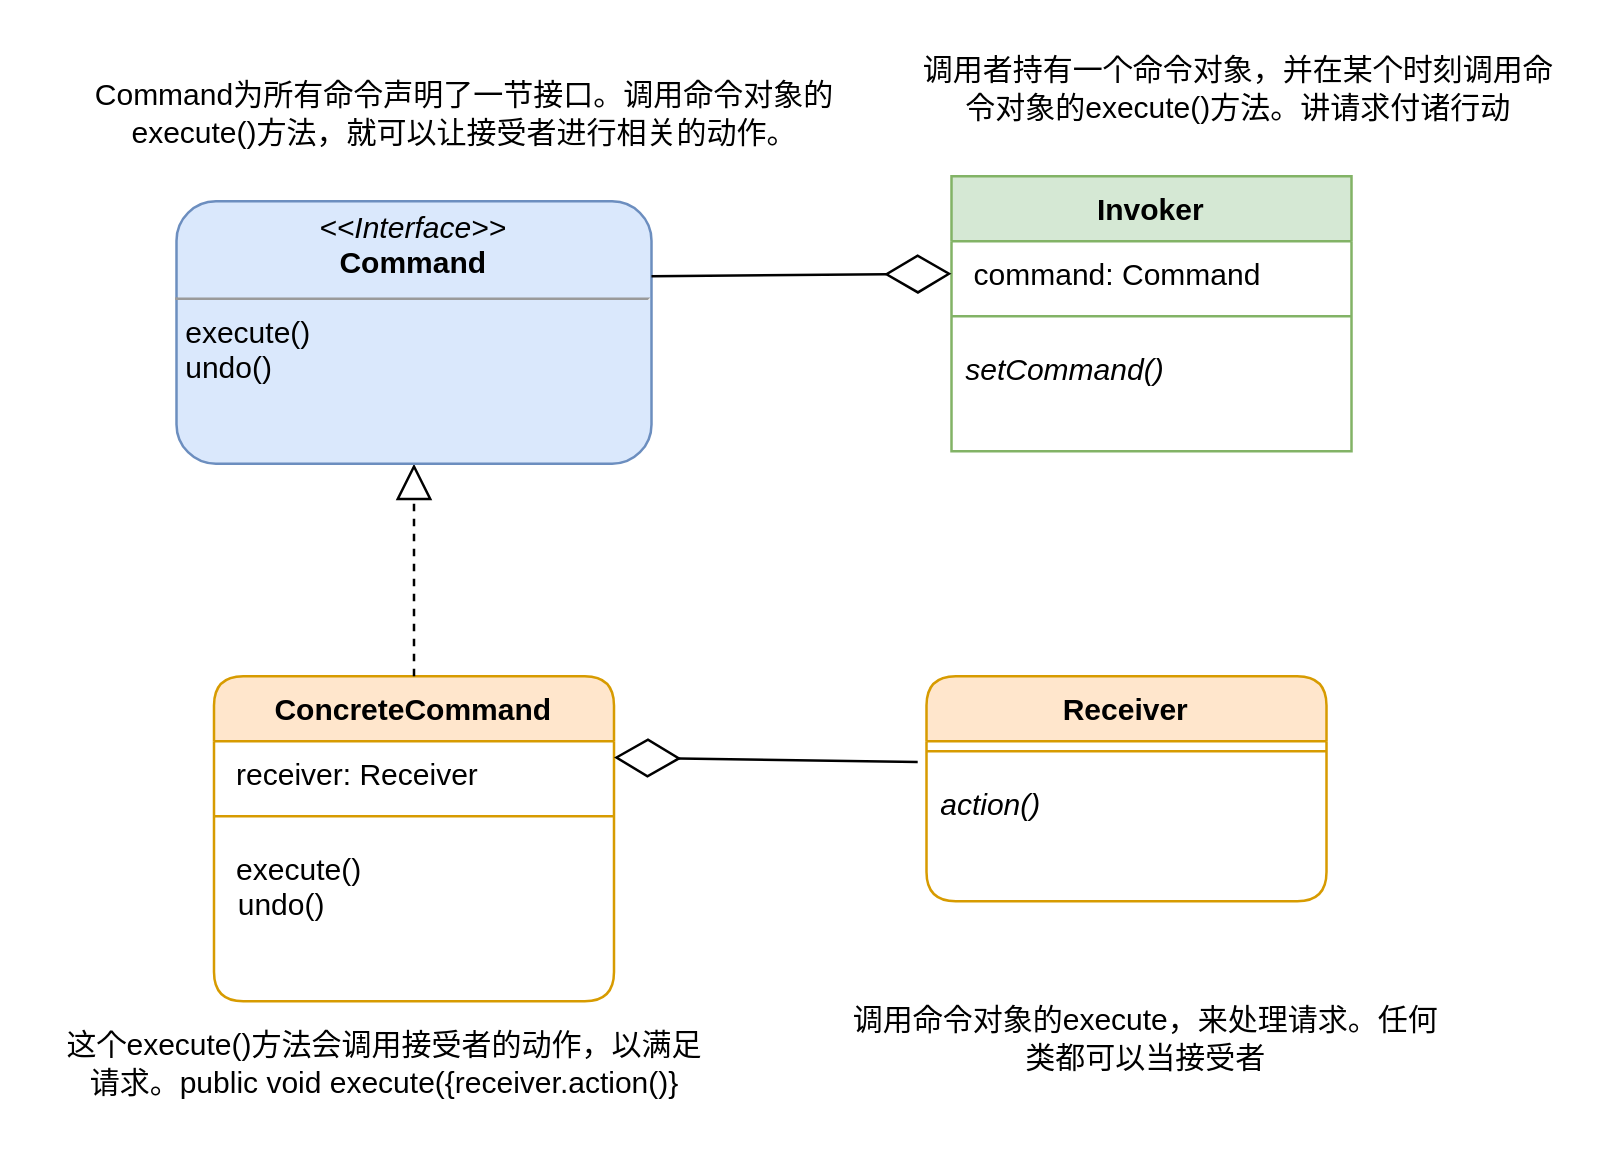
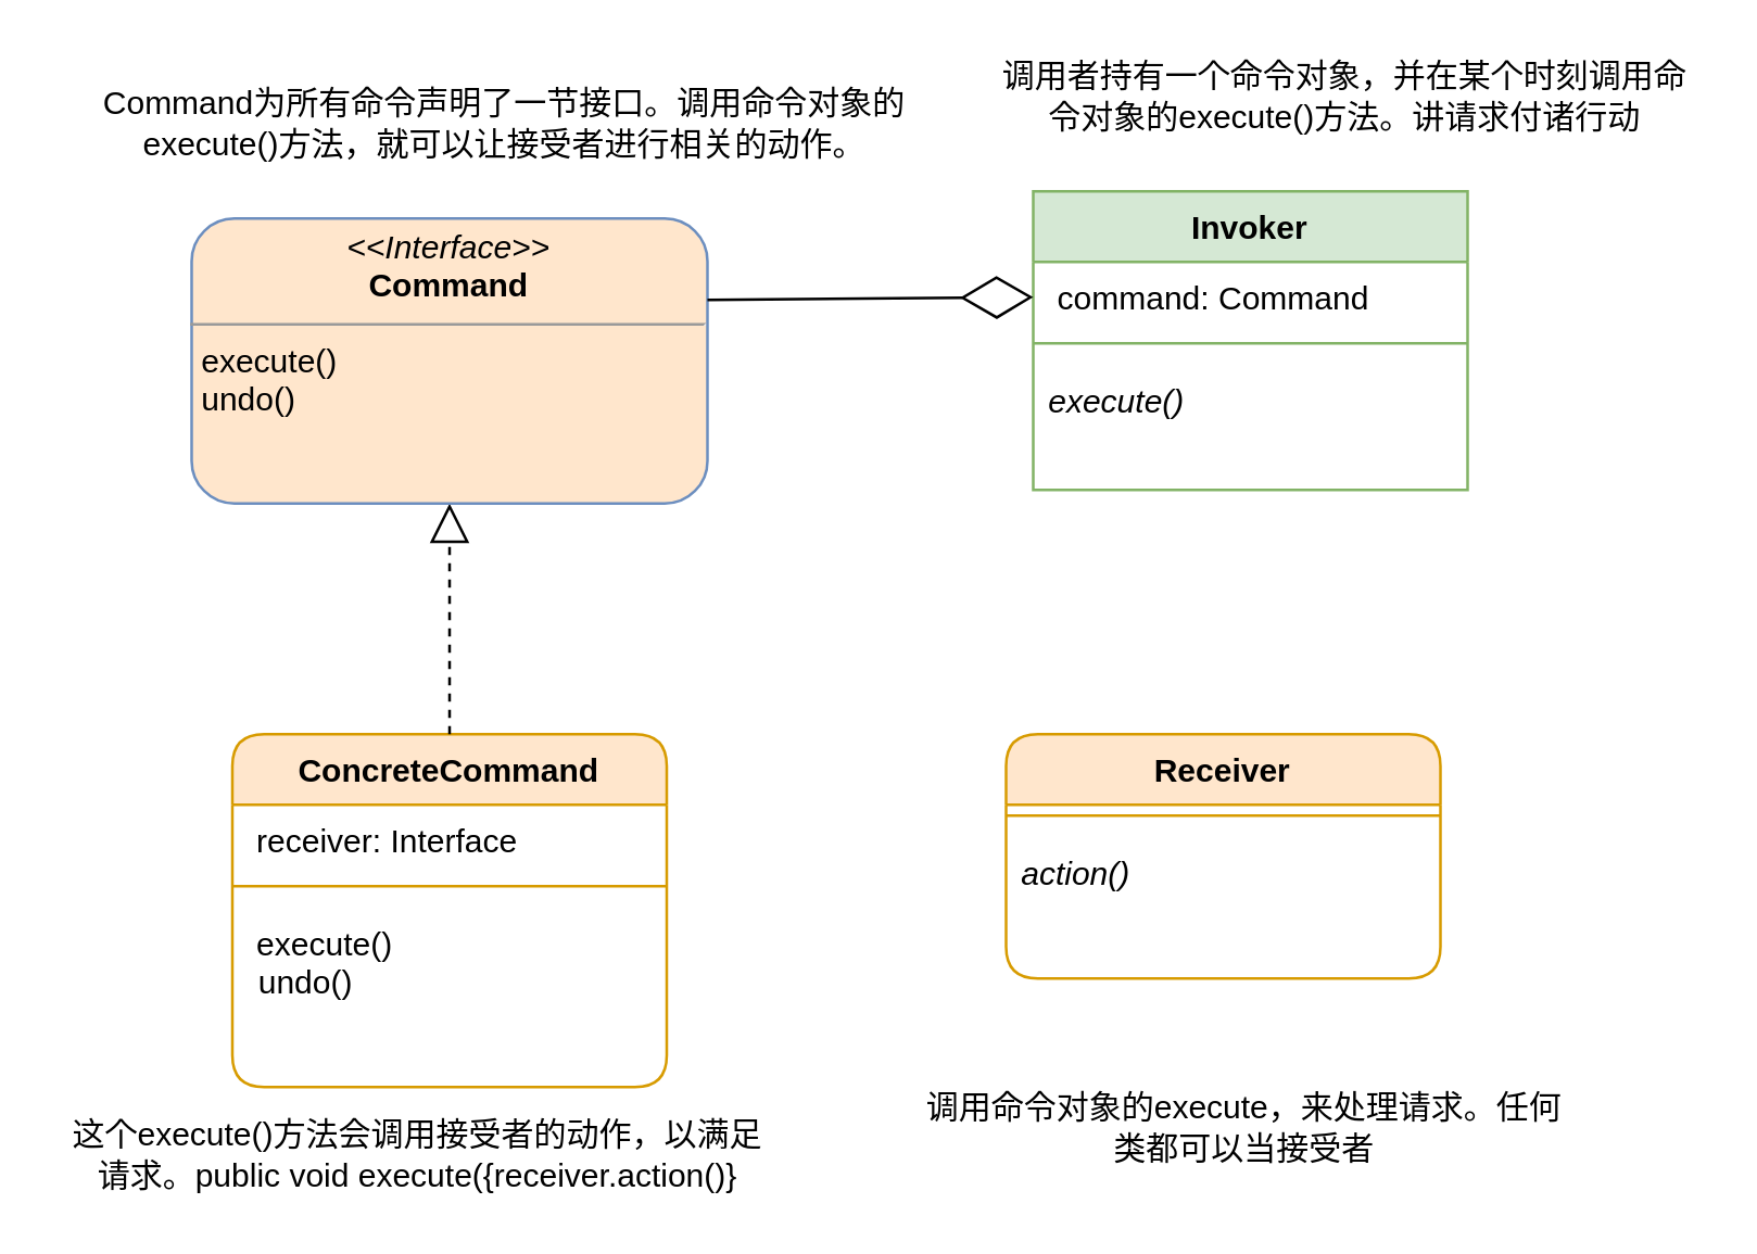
- <mxCell id="7" value="&lt;p style=&quot;margin:0px;margin-top:4px;text-align:center;&quot;&gt;&lt;i&gt;&amp;lt;&amp;lt;Interface&amp;gt;&amp;gt;&lt;/i&gt;&lt;br&gt;&lt;b&gt;Command&lt;/b&gt;&lt;/p&gt;&lt;hr size=&quot;1&quot;&gt;&lt;p style=&quot;margin:0px;margin-left:4px;&quot;&gt;execute()&lt;/p&gt;&lt;p style=&quot;margin:0px;margin-left:4px;&quot;&gt;undo()&lt;/p&gt;" style="verticalAlign=top;align=left;overflow=fill;fontSize=12;fontFamily=Helvetica;html=1;whiteSpace=wrap;rounded=1;glass=0;shadow=0;fillColor=#dae8fc;strokeColor=#6c8ebf;" vertex="1" parent="1"><mxGeometry x="70" y="80" width="190" height="105" as="geometry" /></mxCell>
+ <mxCell id="7" value="&lt;p style=&quot;margin:0px;margin-top:4px;text-align:center;&quot;&gt;&lt;i&gt;&amp;lt;&amp;lt;Interface&amp;gt;&amp;gt;&lt;/i&gt;&lt;br&gt;&lt;b&gt;Command&lt;/b&gt;&lt;/p&gt;&lt;hr size=&quot;1&quot;&gt;&lt;p style=&quot;margin:0px;margin-left:4px;&quot;&gt;execute()&lt;/p&gt;&lt;p style=&quot;margin:0px;margin-left:4px;&quot;&gt;undo()&lt;/p&gt;" style="verticalAlign=top;align=left;overflow=fill;fontSize=12;fontFamily=Helvetica;html=1;whiteSpace=wrap;rounded=1;glass=0;shadow=0;fillColor=#ffe6cc;strokeColor=#6c8ebf;" vertex="1" parent="1"><mxGeometry x="70" y="80" width="190" height="105" as="geometry" /></mxCell>
- <mxCell id="16" value="&lt;p style=&quot;text-align: left; border-color: var(--border-color); margin: 4px 0px 0px;&quot;&gt;&lt;i&gt;setCommand()&lt;/i&gt;&lt;/p&gt;" style="text;strokeColor=none;fillColor=none;align=left;verticalAlign=top;spacingLeft=4;spacingRight=4;overflow=hidden;rotatable=0;points=[[0,0.5],[1,0.5]];portConstraint=eastwest;whiteSpace=wrap;html=1;" vertex="1" parent="13"><mxGeometry y="60" width="160" height="50" as="geometry" /></mxCell>
+ <mxCell id="16" value="&lt;p style=&quot;text-align: left; border-color: var(--border-color); margin: 4px 0px 0px;&quot;&gt;&lt;i&gt;execute()&lt;/i&gt;&lt;/p&gt;" style="text;strokeColor=none;fillColor=none;align=left;verticalAlign=top;spacingLeft=4;spacingRight=4;overflow=hidden;rotatable=0;points=[[0,0.5],[1,0.5]];portConstraint=eastwest;whiteSpace=wrap;html=1;" vertex="1" parent="13"><mxGeometry y="60" width="160" height="50" as="geometry" /></mxCell>
- <mxCell id="12" value="" style="endArrow=diamondThin;endFill=0;endSize=24;html=1;rounded=0;entryX=1;entryY=0.25;entryDx=0;entryDy=0;exitX=-0.022;exitY=0.005;exitDx=0;exitDy=0;exitPerimeter=0;" edge="1" parent="1" source="11" target="2"><mxGeometry width="160" relative="1" as="geometry"><mxPoint x="130" y="440" as="sourcePoint" /><mxPoint x="290" y="440" as="targetPoint" /></mxGeometry></mxCell>
- <mxCell id="4" value="&amp;nbsp;receiver: Receiver" style="text;strokeColor=none;fillColor=none;align=left;verticalAlign=top;spacingLeft=4;spacingRight=4;overflow=hidden;rotatable=0;points=[[0,0.5],[1,0.5]];portConstraint=eastwest;whiteSpace=wrap;html=1;" parent="2" vertex="1"><mxGeometry y="26" width="160" height="26" as="geometry" /></mxCell>
+ <mxCell id="4" value="&amp;nbsp;receiver: Interface" style="text;strokeColor=none;fillColor=none;align=left;verticalAlign=top;spacingLeft=4;spacingRight=4;overflow=hidden;rotatable=0;points=[[0,0.5],[1,0.5]];portConstraint=eastwest;whiteSpace=wrap;html=1;" parent="2" vertex="1"><mxGeometry y="26" width="160" height="26" as="geometry" /></mxCell>
